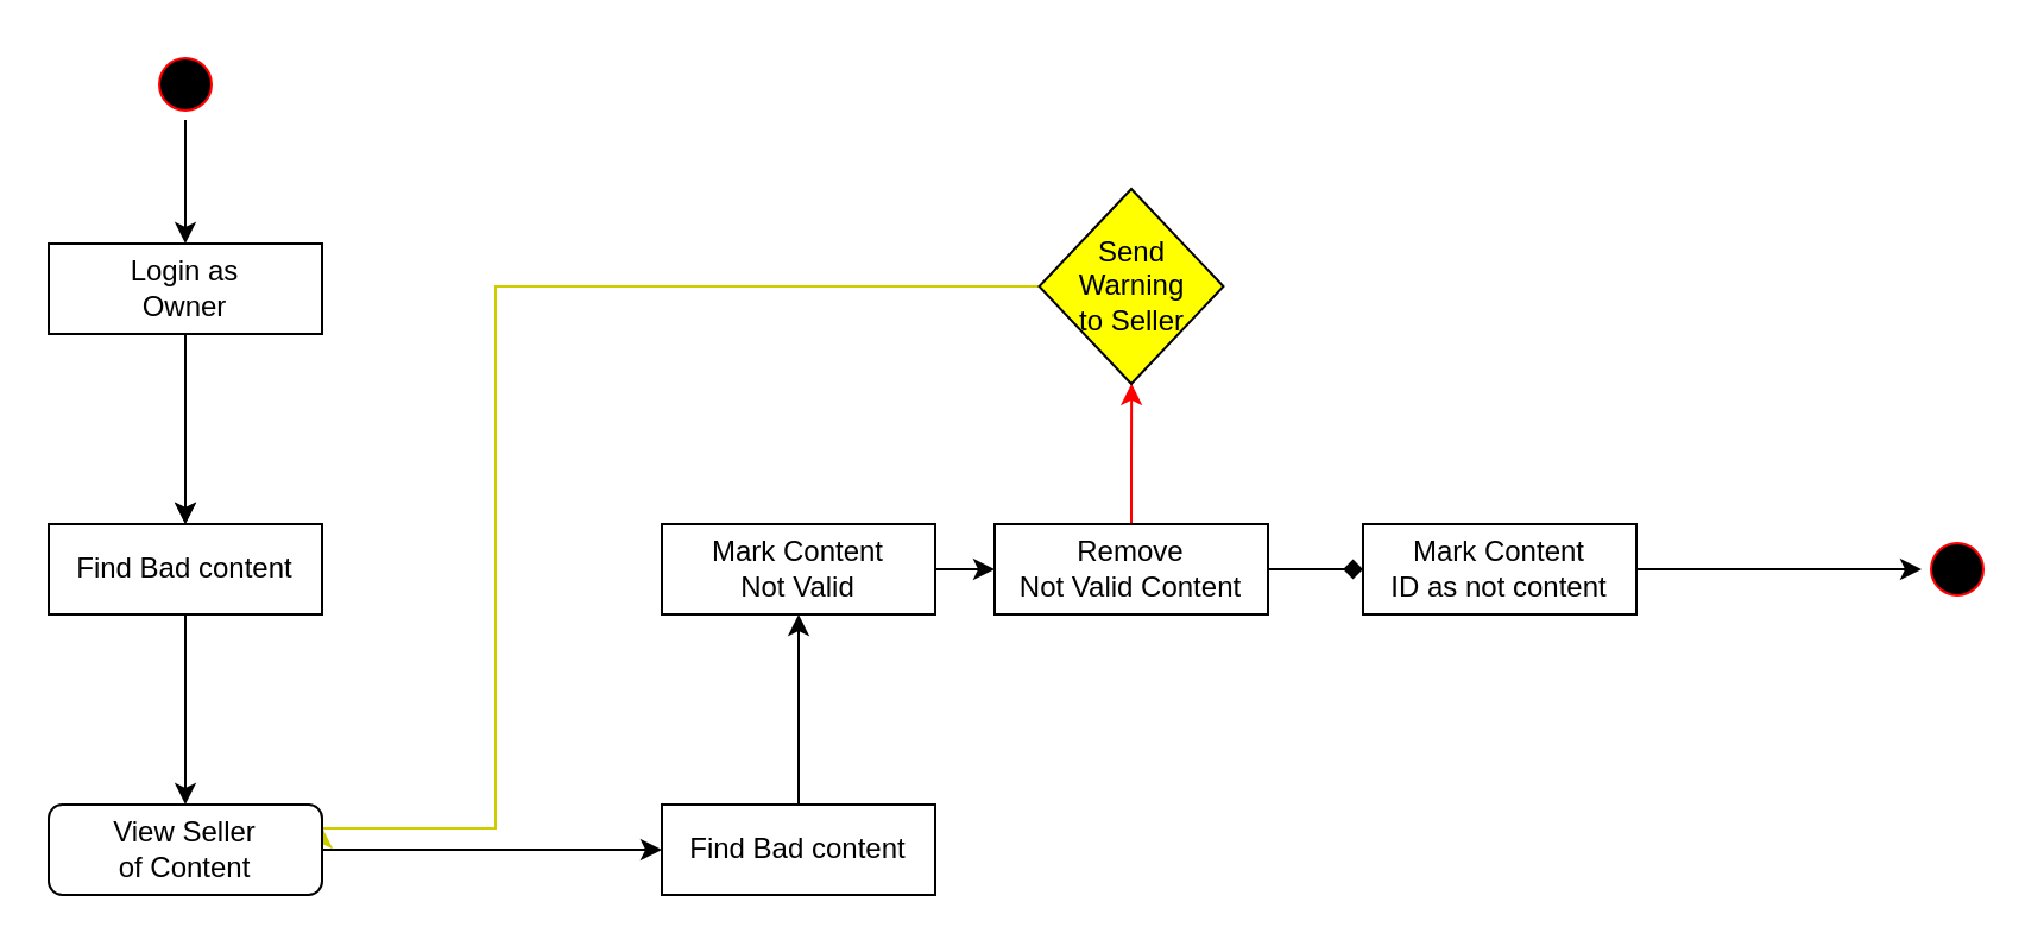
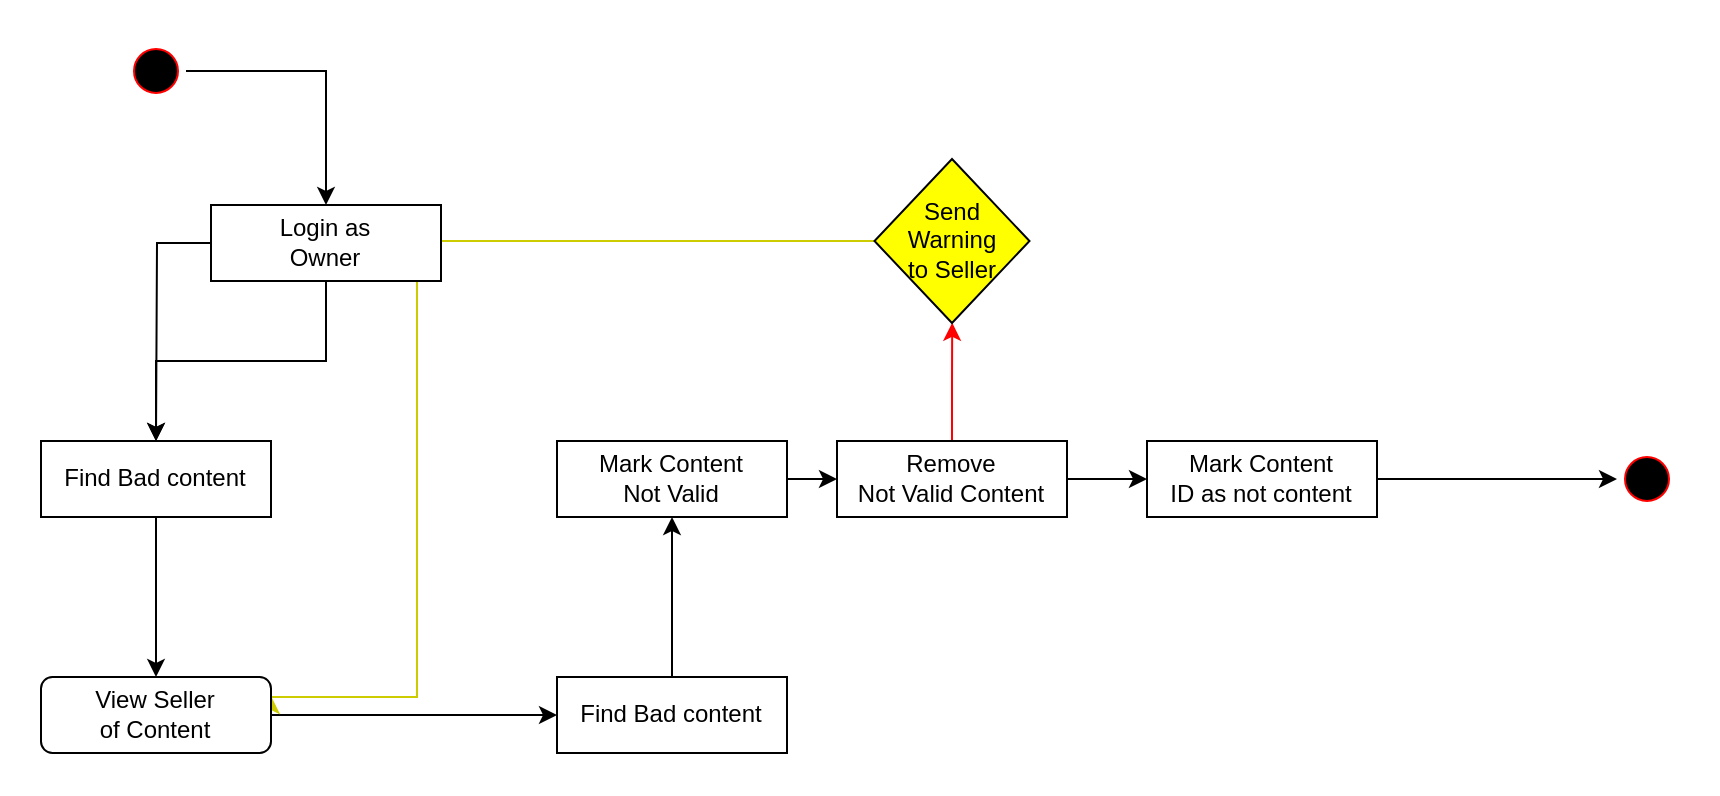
- <mxCell id="9" value="&lt;div&gt;Login as &lt;br&gt;&lt;/div&gt;&lt;div&gt;Owner&lt;br&gt;&lt;/div&gt;" style="rounded=0;whiteSpace=wrap;html=1;" parent="1" vertex="1"><mxGeometry x="20" y="102" width="115" height="38" as="geometry" /></mxCell>
+ <mxCell id="9" value="&lt;div&gt;Login as &lt;br&gt;&lt;/div&gt;&lt;div&gt;Owner&lt;br&gt;&lt;/div&gt;" style="rounded=0;whiteSpace=wrap;html=1;" parent="1" vertex="1"><mxGeometry x="105" y="102" width="115" height="38" as="geometry" /></mxCell>
- <mxCell id="2" value="" style="edgeStyle=orthogonalEdgeStyle;rounded=0;orthogonalLoop=1;jettySize=auto;html=1;endArrow=diamond;" parent="1" source="18" target="21" edge="1"><mxGeometry relative="1" as="geometry" /></mxCell>
+ <mxCell id="2" value="" style="edgeStyle=orthogonalEdgeStyle;rounded=0;orthogonalLoop=1;jettySize=auto;html=1;" parent="1" source="18" target="21" edge="1"><mxGeometry relative="1" as="geometry" /></mxCell>
